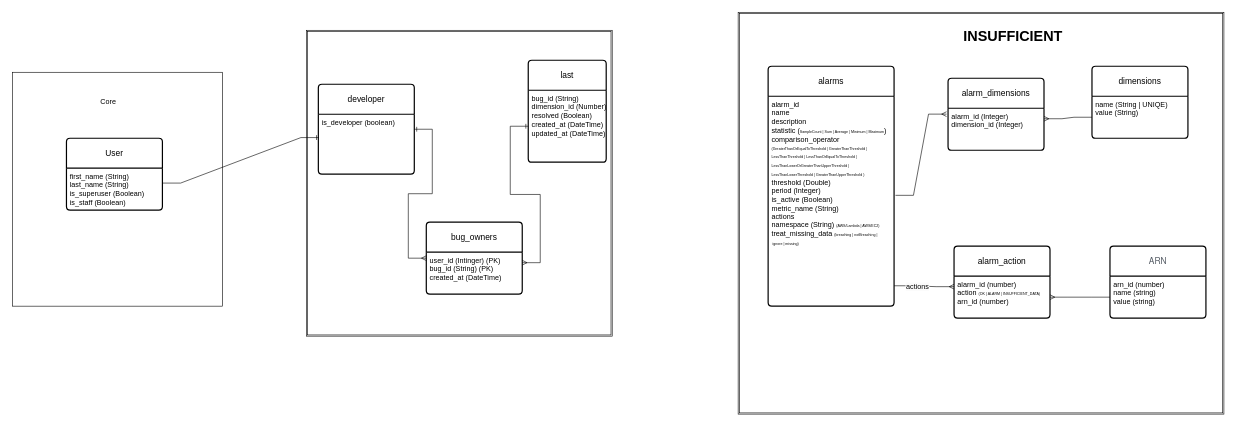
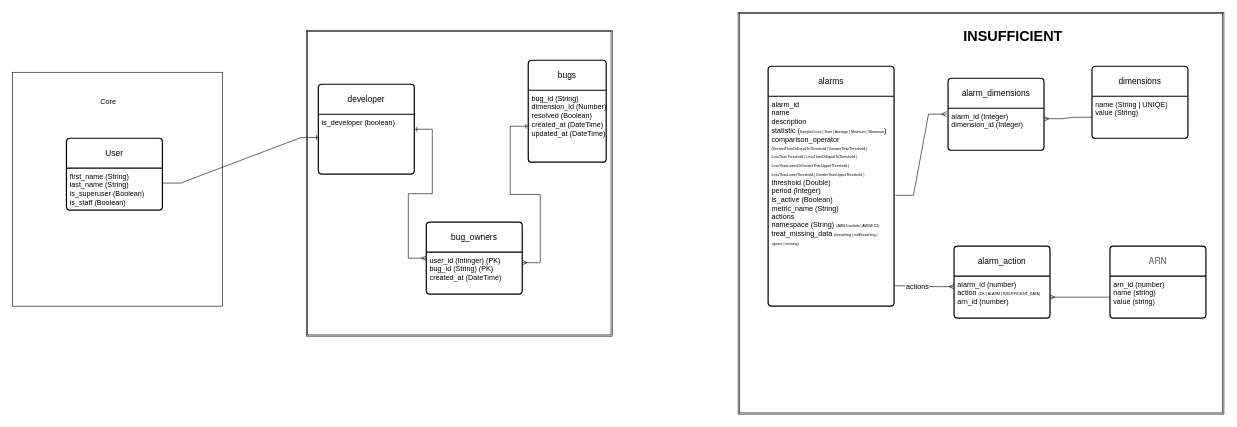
- <mxCell id="5" value="last" style="swimlane;childLayout=stackLayout;horizontal=1;startSize=50;horizontalStack=0;rounded=1;fontSize=14;fontStyle=0;strokeWidth=2;resizeParent=0;resizeLast=1;shadow=0;dashed=0;align=center;arcSize=4;whiteSpace=wrap;html=1;" parent="1" vertex="1"><mxGeometry x="880" y="100" width="130" height="170" as="geometry"><mxRectangle x="250" y="170" width="70" height="50" as="alternateBounds" /></mxGeometry></mxCell>
+ <mxCell id="5" value="bugs" style="swimlane;childLayout=stackLayout;horizontal=1;startSize=50;horizontalStack=0;rounded=1;fontSize=14;fontStyle=0;strokeWidth=2;resizeParent=0;resizeLast=1;shadow=0;dashed=0;align=center;arcSize=4;whiteSpace=wrap;html=1;" parent="1" vertex="1"><mxGeometry x="880" y="100" width="130" height="170" as="geometry"><mxRectangle x="250" y="170" width="70" height="50" as="alternateBounds" /></mxGeometry></mxCell>
